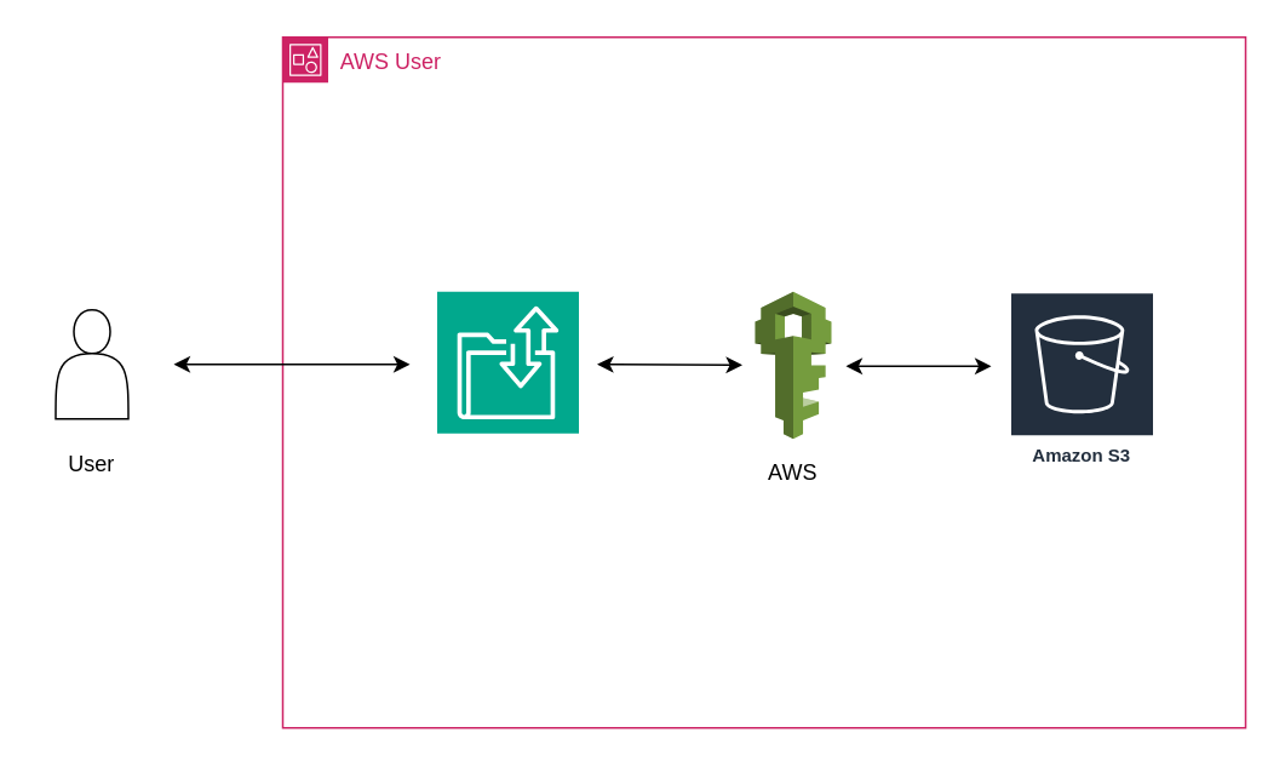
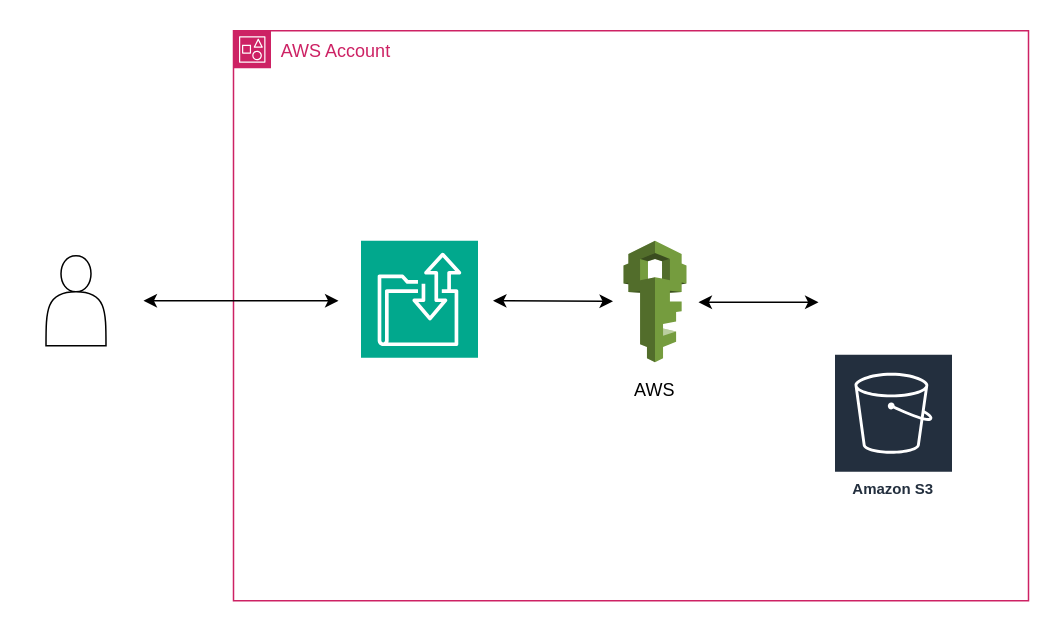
- <mxCell id="2" value="AWS User" style="points=[[0,0],[0.25,0],[0.5,0],[0.75,0],[1,0],[1,0.25],[1,0.5],[1,0.75],[1,1],[0.75,1],[0.5,1],[0.25,1],[0,1],[0,0.75],[0,0.5],[0,0.25]];outlineConnect=0;gradientColor=none;html=1;whiteSpace=wrap;fontSize=12;fontStyle=0;container=1;pointerEvents=0;collapsible=0;recursiveResize=0;shape=mxgraph.aws4.group;grIcon=mxgraph.aws4.group_account;strokeColor=#CD2264;fillColor=none;verticalAlign=top;align=left;spacingLeft=30;fontColor=#CD2264;dashed=0;" vertex="1" parent="1"><mxGeometry x="155" y="20" width="530" height="380" as="geometry" /></mxCell>
+ <mxCell id="2" value="AWS Account" style="points=[[0,0],[0.25,0],[0.5,0],[0.75,0],[1,0],[1,0.25],[1,0.5],[1,0.75],[1,1],[0.75,1],[0.5,1],[0.25,1],[0,1],[0,0.75],[0,0.5],[0,0.25]];outlineConnect=0;gradientColor=none;html=1;whiteSpace=wrap;fontSize=12;fontStyle=0;container=1;pointerEvents=0;collapsible=0;recursiveResize=0;shape=mxgraph.aws4.group;grIcon=mxgraph.aws4.group_account;strokeColor=#CD2264;fillColor=none;verticalAlign=top;align=left;spacingLeft=30;fontColor=#CD2264;dashed=0;" vertex="1" parent="1"><mxGeometry x="155" y="20" width="530" height="380" as="geometry" /></mxCell>
- <mxCell id="5" value="Amazon S3" style="sketch=0;outlineConnect=0;fontColor=#232F3E;gradientColor=none;strokeColor=#ffffff;fillColor=#232F3E;dashed=0;verticalLabelPosition=middle;verticalAlign=bottom;align=center;html=1;whiteSpace=wrap;fontSize=10;fontStyle=1;spacing=3;shape=mxgraph.aws4.productIcon;prIcon=mxgraph.aws4.s3;" vertex="1" parent="2"><mxGeometry x="400" y="140" width="80" height="100" as="geometry" /></mxCell>
+ <mxCell id="5" value="Amazon S3" style="sketch=0;outlineConnect=0;fontColor=#232F3E;gradientColor=none;strokeColor=#ffffff;fillColor=#232F3E;dashed=0;verticalLabelPosition=middle;verticalAlign=bottom;align=center;html=1;whiteSpace=wrap;fontSize=10;fontStyle=1;spacing=3;shape=mxgraph.aws4.productIcon;prIcon=mxgraph.aws4.s3;" vertex="1" parent="2"><mxGeometry x="400" y="215" width="80" height="100" as="geometry" /></mxCell>
- <mxCell id="12" value="User" style="text;html=1;align=center;verticalAlign=middle;whiteSpace=wrap;rounded=0;" vertex="1" parent="10"><mxGeometry y="70" width="60" height="30" as="geometry" /></mxCell>
